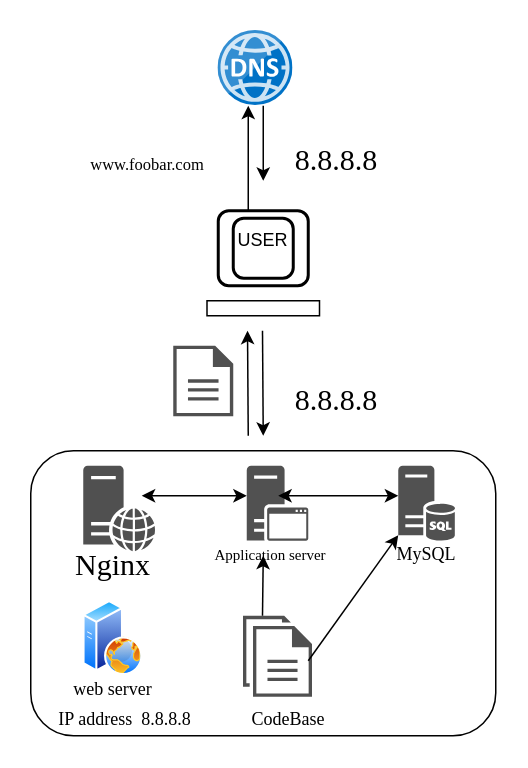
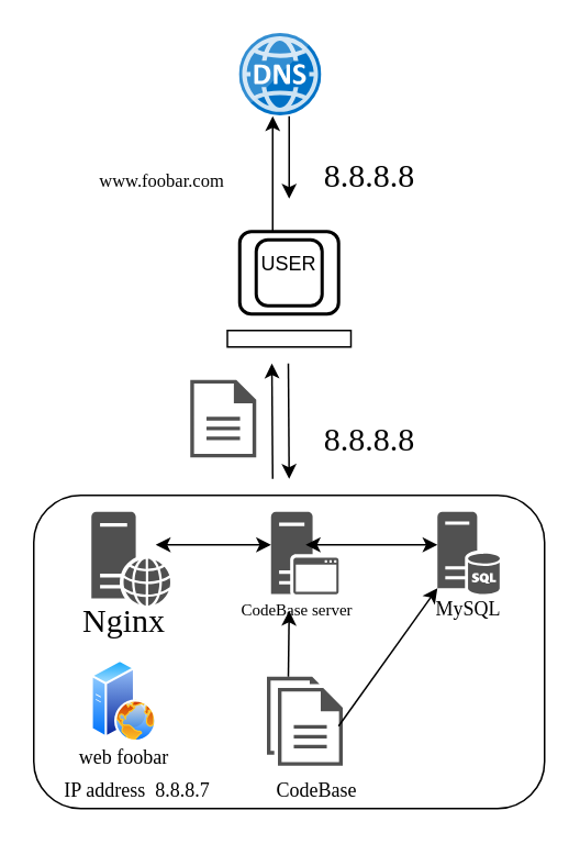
- <mxCell id="23" value="&lt;font style=&quot;font-size: 10px;&quot;&gt;Application server&lt;/font&gt;" style="text;strokeColor=none;align=center;fillColor=none;html=1;verticalAlign=middle;whiteSpace=wrap;rounded=0;fontSize=20;fontFamily=Architects Daughter;" vertex="1" parent="1"><mxGeometry x="115" y="340" width="130" height="50" as="geometry" /></mxCell>
+ <mxCell id="23" value="&lt;font style=&quot;font-size: 10px;&quot;&gt;CodeBase server&lt;/font&gt;" style="text;strokeColor=none;align=center;fillColor=none;html=1;verticalAlign=middle;whiteSpace=wrap;rounded=0;fontSize=20;fontFamily=Architects Daughter;" vertex="1" parent="1"><mxGeometry x="115" y="340" width="130" height="50" as="geometry" /></mxCell>
- <mxCell id="26" value="&lt;font style=&quot;font-size: 12px;&quot;&gt;web server&lt;/font&gt;" style="text;strokeColor=none;align=center;fillColor=none;html=1;verticalAlign=middle;whiteSpace=wrap;rounded=0;fontSize=20;fontFamily=Architects Daughter;" vertex="1" parent="1"><mxGeometry x="25" y="440" width="100" height="30" as="geometry" /></mxCell>
+ <mxCell id="26" value="&lt;font style=&quot;font-size: 12px;&quot;&gt;web foobar&lt;/font&gt;" style="text;strokeColor=none;align=center;fillColor=none;html=1;verticalAlign=middle;whiteSpace=wrap;rounded=0;fontSize=20;fontFamily=Architects Daughter;" vertex="1" parent="1"><mxGeometry x="25" y="440" width="100" height="30" as="geometry" /></mxCell>
- <mxCell id="29" value="&lt;font style=&quot;font-size: 12px;&quot;&gt;IP&lt;font style=&quot;&quot;&gt; address&amp;nbsp; 8.8.8.8&lt;/font&gt;&lt;/font&gt;" style="text;strokeColor=none;align=center;fillColor=none;html=1;verticalAlign=middle;whiteSpace=wrap;rounded=0;fontSize=20;fontFamily=Architects Daughter;" vertex="1" parent="1"><mxGeometry x="27.5" y="460" width="110" height="30" as="geometry" /></mxCell>
+ <mxCell id="29" value="&lt;font style=&quot;font-size: 12px;&quot;&gt;IP&lt;font style=&quot;&quot;&gt; address&amp;nbsp; 8.8.8.7&lt;/font&gt;&lt;/font&gt;" style="text;strokeColor=none;align=center;fillColor=none;html=1;verticalAlign=middle;whiteSpace=wrap;rounded=0;fontSize=20;fontFamily=Architects Daughter;" vertex="1" parent="1"><mxGeometry x="27.5" y="460" width="110" height="30" as="geometry" /></mxCell>
